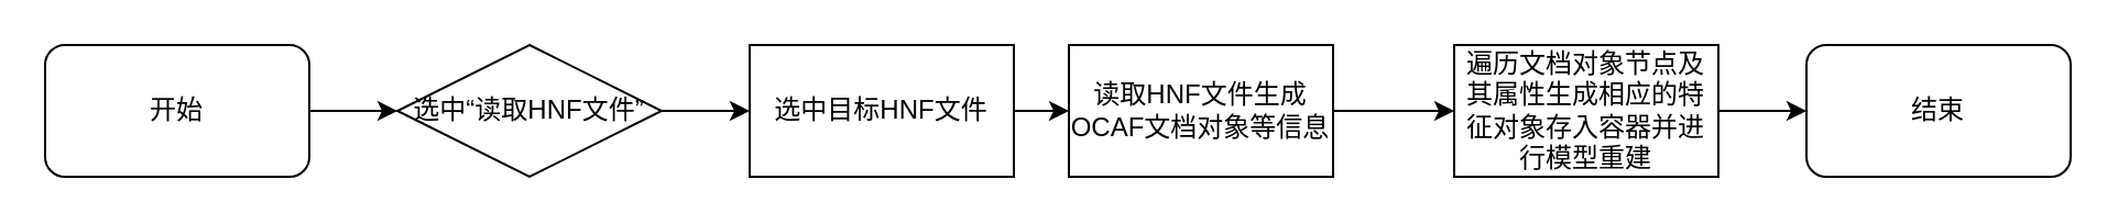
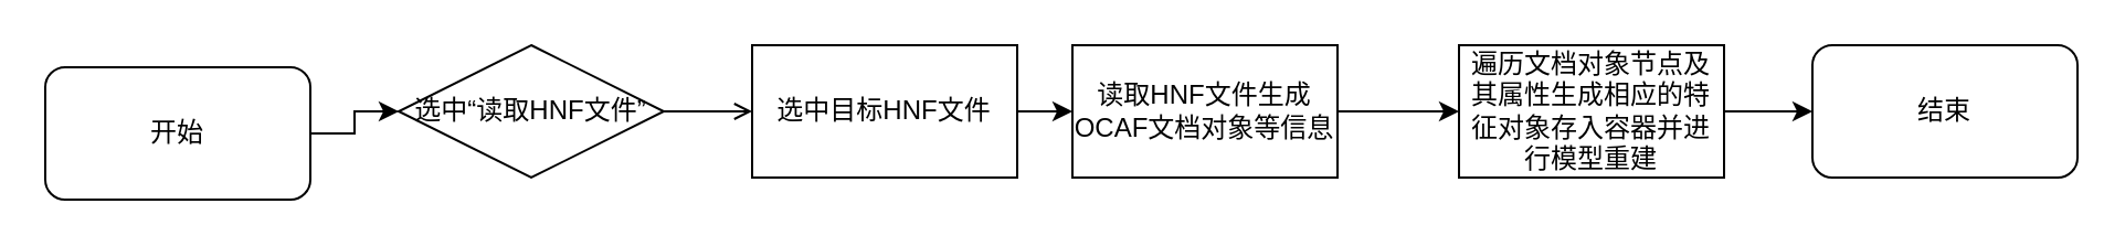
- <mxCell id="3" value="开始" style="rounded=1;whiteSpace=wrap;html=1;" vertex="1" parent="1"><mxGeometry x="20" y="20" width="120" height="60" as="geometry" /></mxCell>
+ <mxCell id="3" value="开始" style="rounded=1;whiteSpace=wrap;html=1;" vertex="1" parent="1"><mxGeometry x="20" y="30" width="120" height="60" as="geometry" /></mxCell>
- <mxCell id="4" value="" style="edgeStyle=orthogonalEdgeStyle;rounded=0;orthogonalLoop=1;jettySize=auto;html=1;" edge="1" parent="1" source="5" target="7"><mxGeometry relative="1" as="geometry" /></mxCell>
+ <mxCell id="4" value="" style="edgeStyle=orthogonalEdgeStyle;rounded=0;orthogonalLoop=1;jettySize=auto;html=1;endArrow=open;" edge="1" parent="1" source="5" target="7"><mxGeometry relative="1" as="geometry" /></mxCell>
